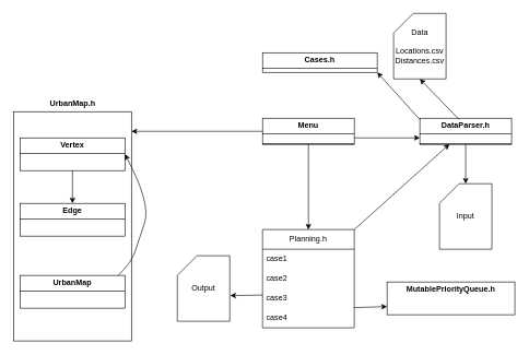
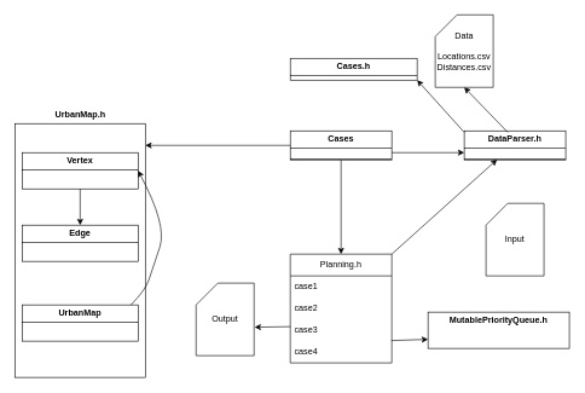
- <mxCell id="8" value="&lt;p style=&quot;margin:0px;margin-top:4px;text-align:center;&quot;&gt;&lt;b&gt;Menu&lt;/b&gt;&lt;/p&gt;&lt;hr size=&quot;1&quot; style=&quot;border-style:solid;&quot;&gt;&lt;div style=&quot;height:2px;&quot;&gt;&lt;/div&gt;&lt;hr size=&quot;1&quot; style=&quot;border-style:solid;&quot;&gt;&lt;div style=&quot;height:2px;&quot;&gt;&lt;/div&gt;" style="verticalAlign=top;align=left;overflow=fill;html=1;whiteSpace=wrap;" vertex="1" parent="1"><mxGeometry x="400" y="180" width="140" height="40" as="geometry" /></mxCell>
+ <mxCell id="8" value="&lt;p style=&quot;margin:0px;margin-top:4px;text-align:center;&quot;&gt;&lt;b&gt;Cases&lt;/b&gt;&lt;/p&gt;&lt;hr size=&quot;1&quot; style=&quot;border-style:solid;&quot;&gt;&lt;div style=&quot;height:2px;&quot;&gt;&lt;/div&gt;&lt;hr size=&quot;1&quot; style=&quot;border-style:solid;&quot;&gt;&lt;div style=&quot;height:2px;&quot;&gt;&lt;/div&gt;" style="verticalAlign=top;align=left;overflow=fill;html=1;whiteSpace=wrap;" vertex="1" parent="1"><mxGeometry x="400" y="180" width="140" height="40" as="geometry" /></mxCell>
- <mxCell id="23" value="" style="endArrow=classic;html=1;rounded=0;entryX=0.5;entryY=0;entryDx=0;entryDy=0;entryPerimeter=0;exitX=0.5;exitY=1;exitDx=0;exitDy=0;" edge="1" parent="1" source="19" target="22"><mxGeometry width="50" height="50" relative="1" as="geometry"><mxPoint x="700" y="220" as="sourcePoint" /><mxPoint x="750" y="170" as="targetPoint" /></mxGeometry></mxCell>
